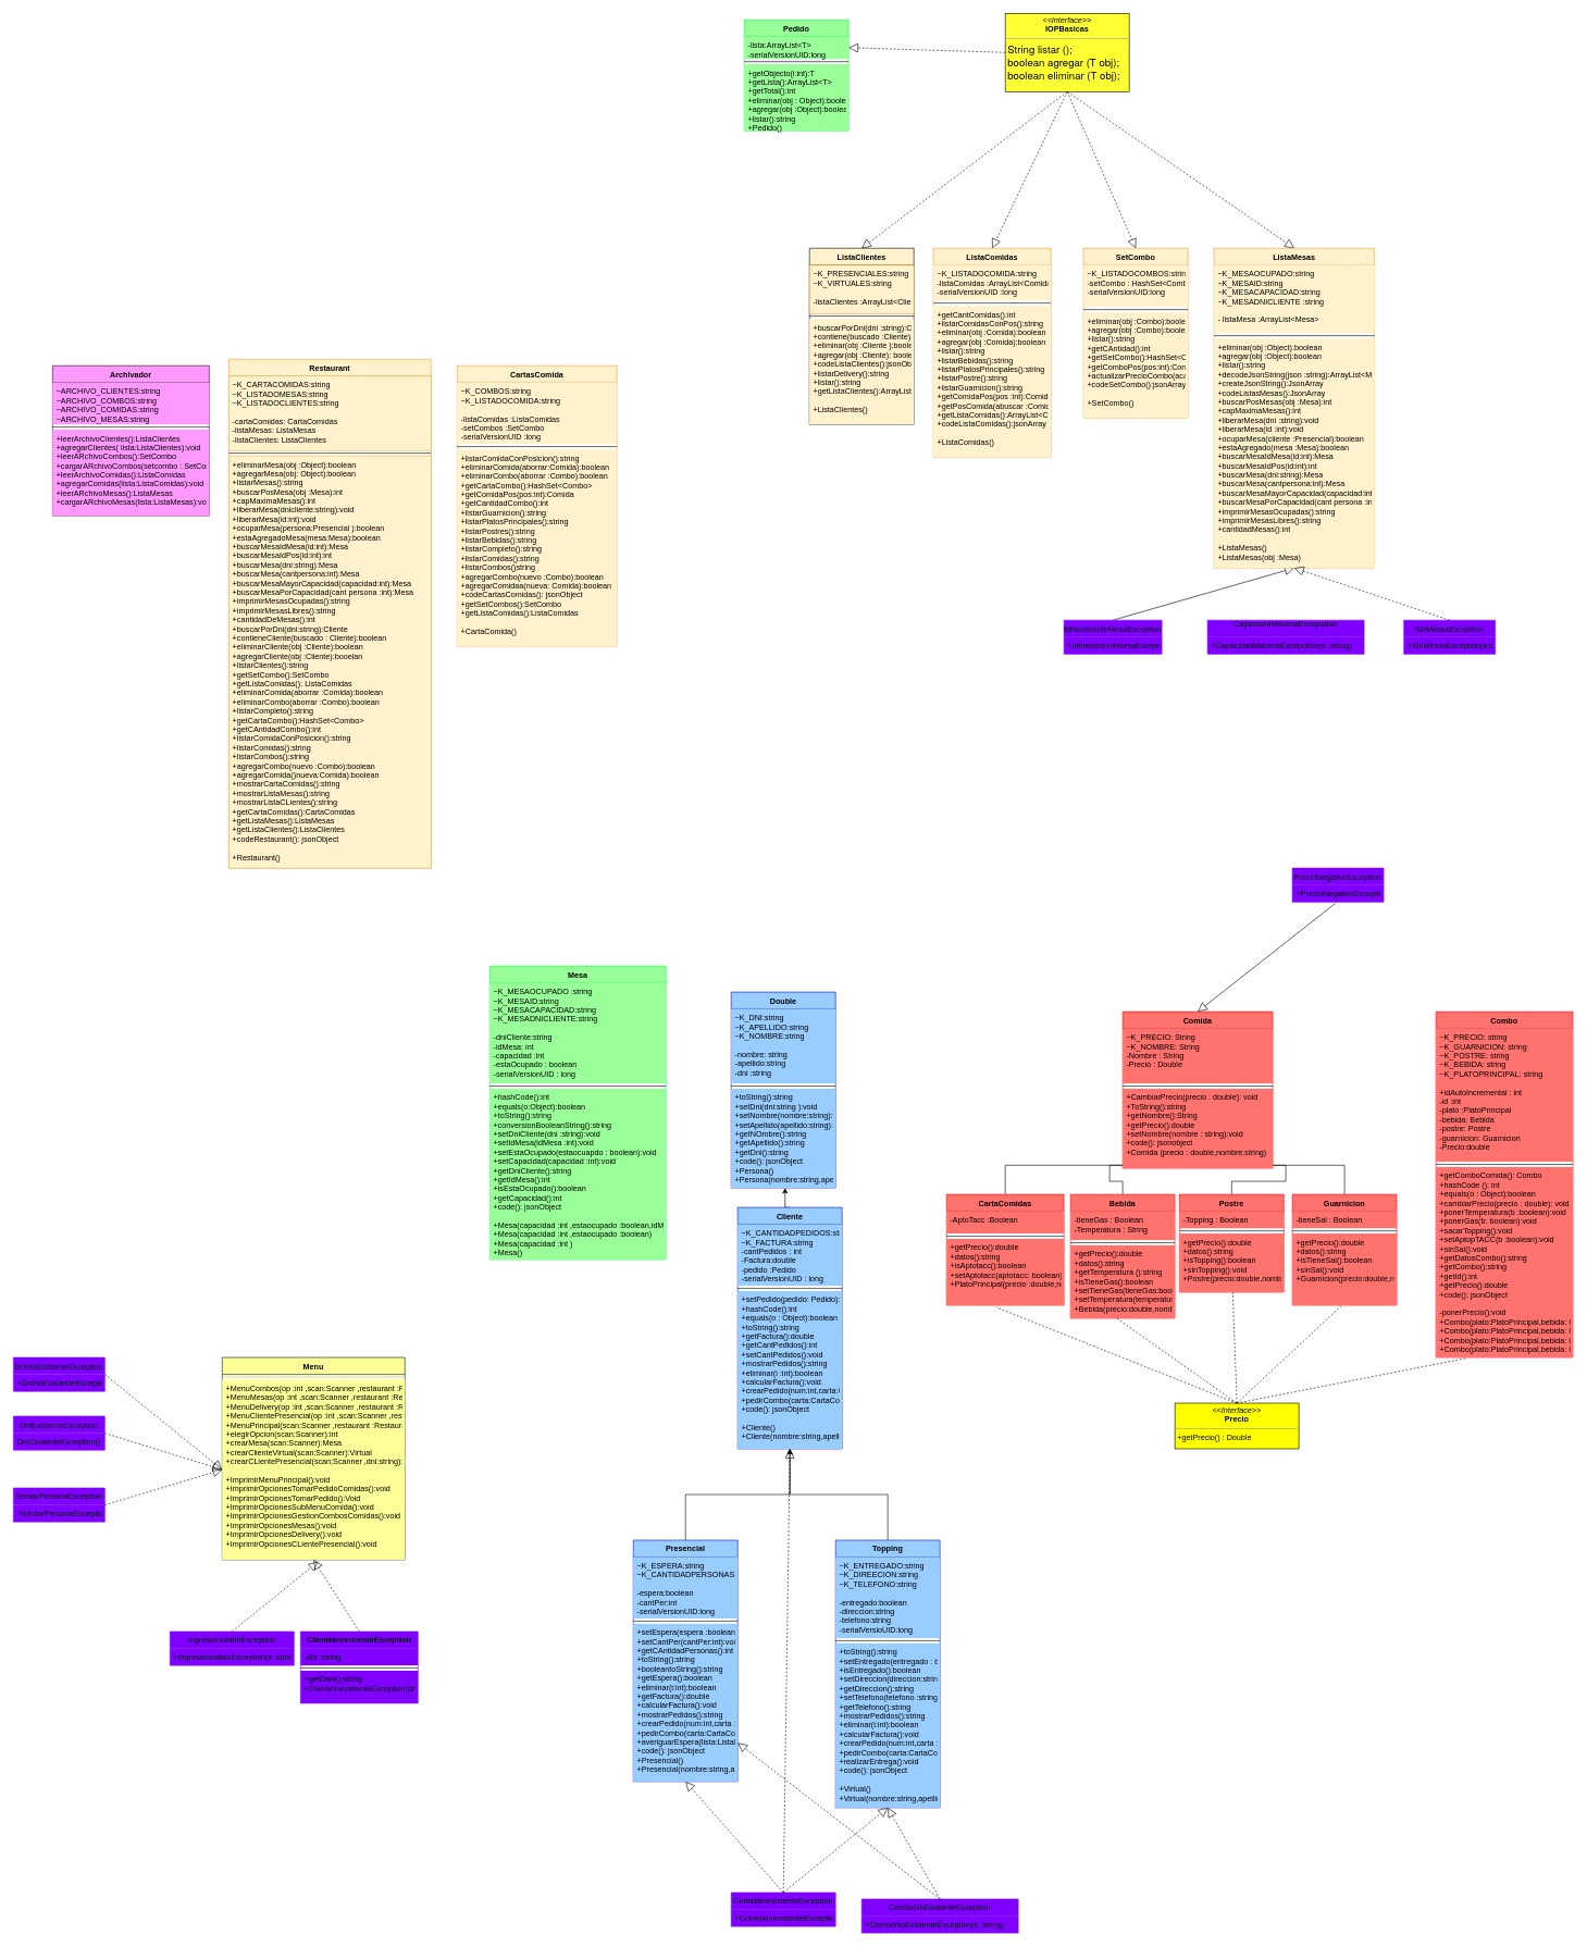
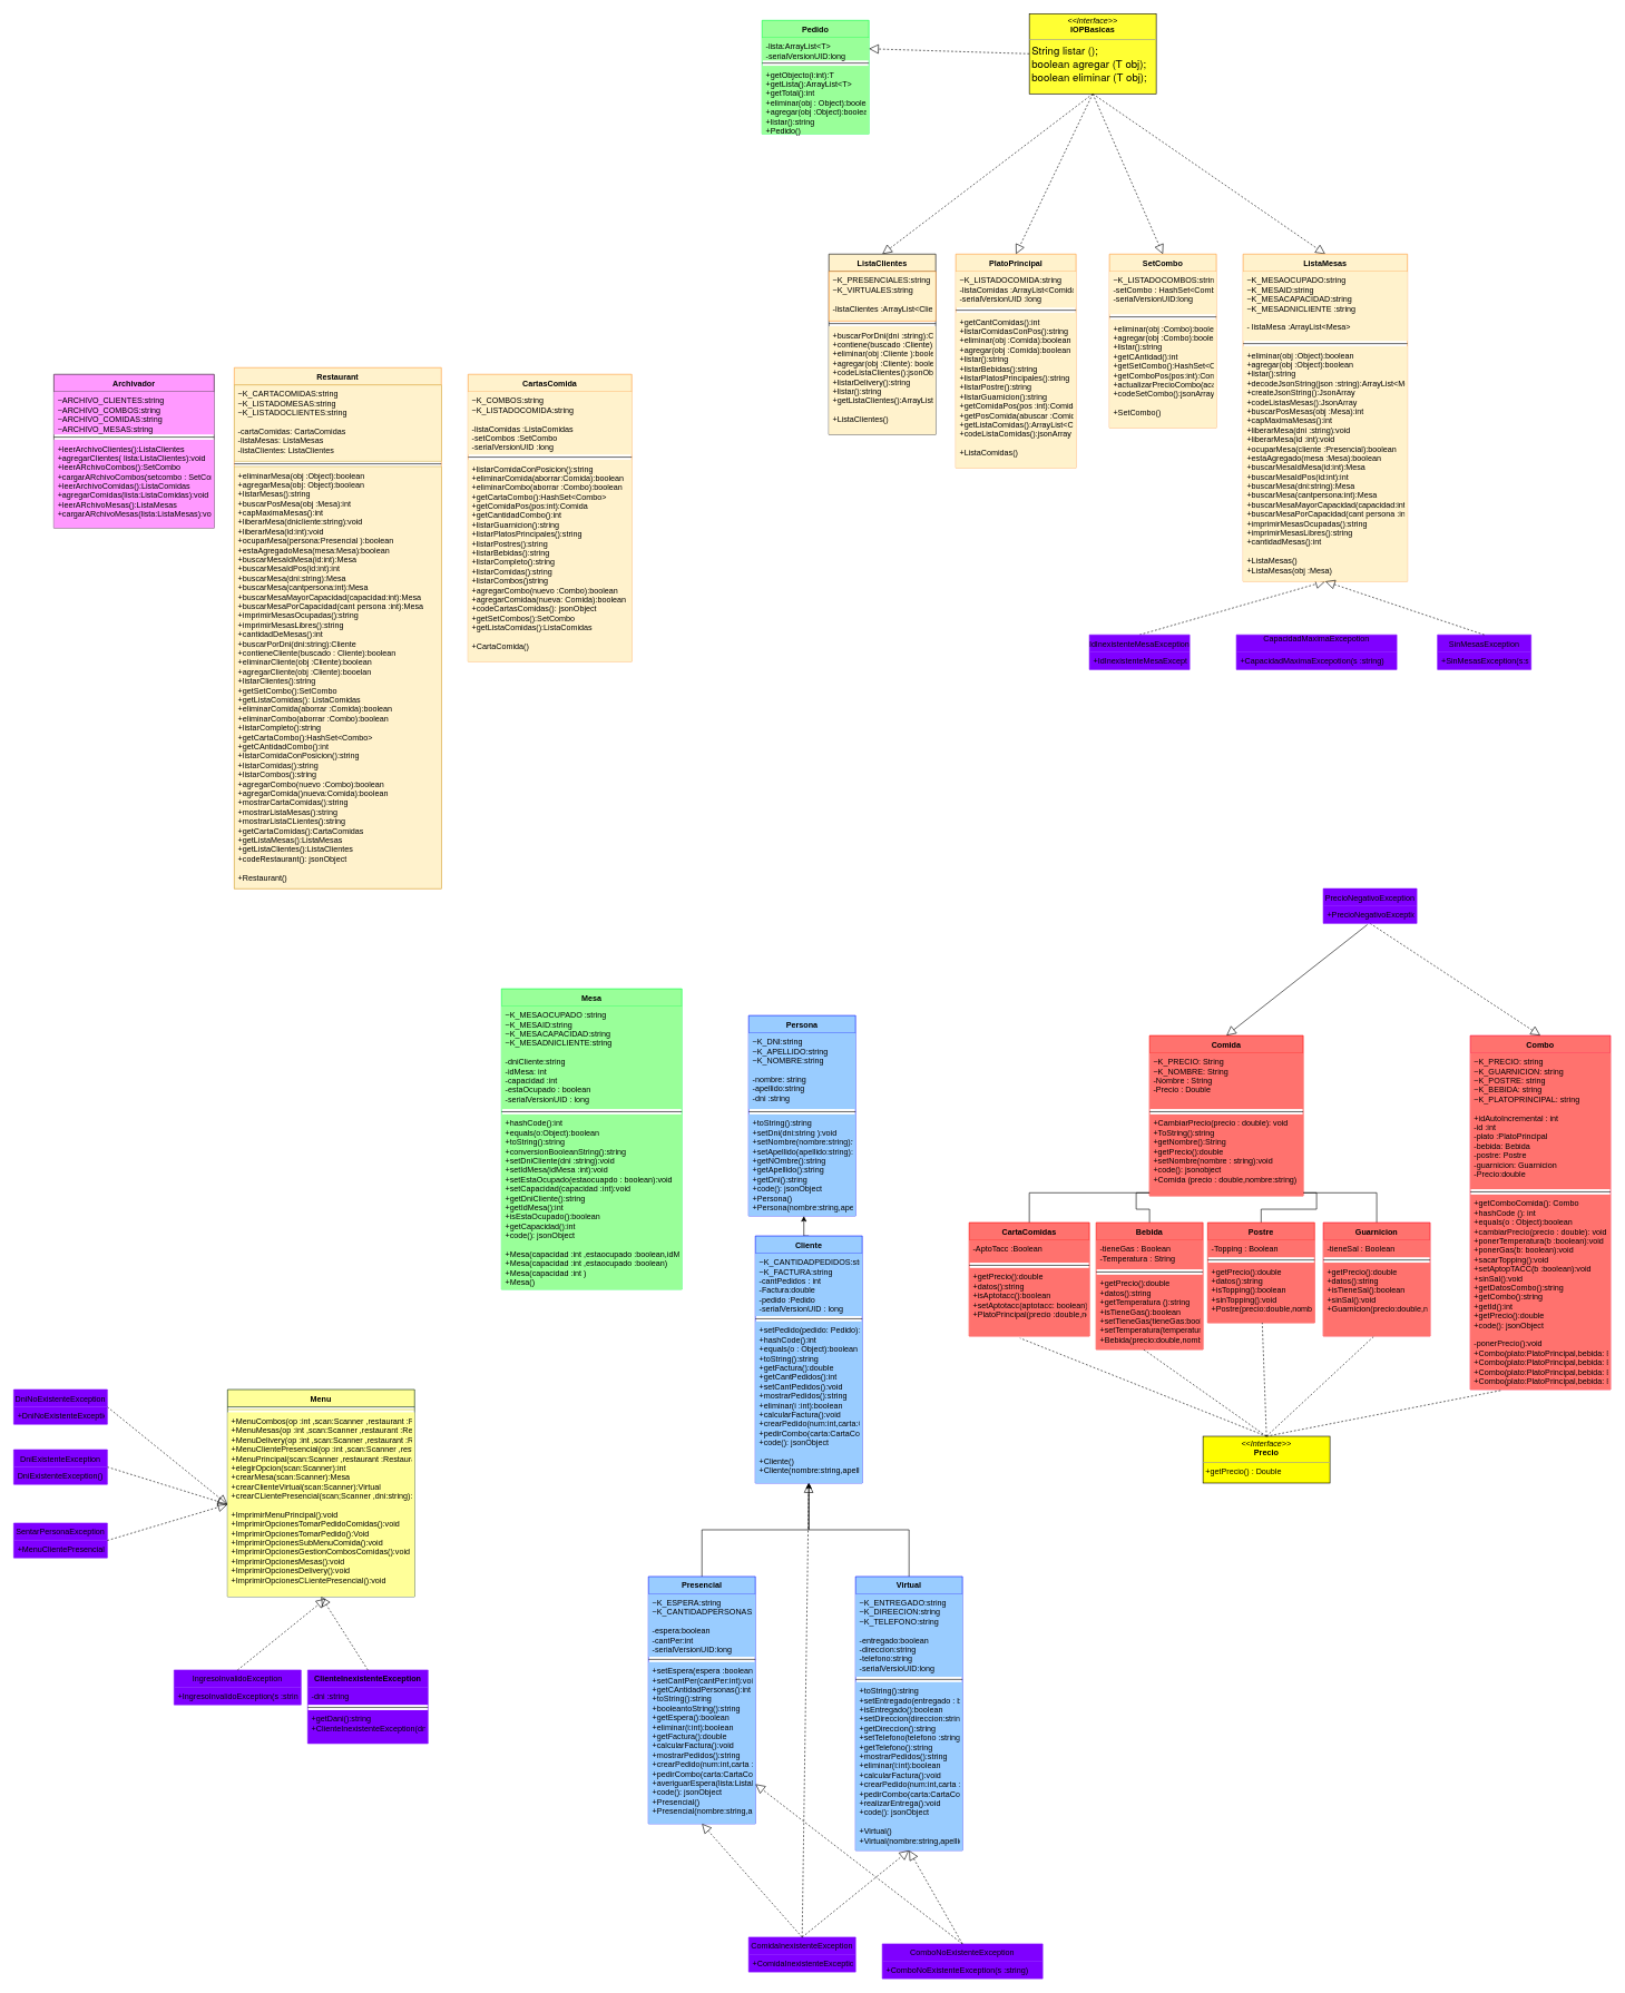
- <mxCell id="51" value="ListaComidas" style="swimlane;fontStyle=1;align=center;verticalAlign=top;childLayout=stackLayout;horizontal=1;startSize=26;horizontalStack=0;resizeParent=1;resizeParentMax=0;resizeLast=0;collapsible=1;marginBottom=0;strokeColor=#FF9933;fillColor=#FFF2CC;" vertex="1" parent="1"><mxGeometry x="1430" y="380" width="180" height="320" as="geometry" /></mxCell>
+ <mxCell id="51" value="PlatoPrincipal" style="swimlane;fontStyle=1;align=center;verticalAlign=top;childLayout=stackLayout;horizontal=1;startSize=26;horizontalStack=0;resizeParent=1;resizeParentMax=0;resizeLast=0;collapsible=1;marginBottom=0;strokeColor=#FF9933;fillColor=#FFF2CC;" vertex="1" parent="1"><mxGeometry x="1430" y="380" width="180" height="320" as="geometry" /></mxCell>
- <mxCell id="105" value="" style="endArrow=block;dashed=0;endFill=0;endSize=12;html=1;exitX=0.5;exitY=0;exitDx=0;exitDy=0;entryX=0.5;entryY=1;entryDx=0;entryDy=0;" edge="1" parent="1" source="110" target="106"><mxGeometry width="160" relative="1" as="geometry"><mxPoint x="1630" y="720" as="sourcePoint" /><mxPoint x="1980" y="870" as="targetPoint" /></mxGeometry></mxCell>
+ <mxCell id="105" value="" style="endArrow=block;dashed=1;endFill=0;endSize=12;html=1;exitX=0.5;exitY=0;exitDx=0;exitDy=0;entryX=0.5;entryY=1;entryDx=0;entryDy=0;" edge="1" parent="1" source="110" target="106"><mxGeometry width="160" relative="1" as="geometry"><mxPoint x="1630" y="720" as="sourcePoint" /><mxPoint x="1980" y="870" as="targetPoint" /></mxGeometry></mxCell>
+ <mxCell id="85" value="" style="endArrow=block;dashed=1;endFill=0;endSize=12;html=1;exitX=0.5;exitY=1;exitDx=0;exitDy=0;entryX=0.5;entryY=0;entryDx=0;entryDy=0;" edge="1" parent="1" source="87" target="30"><mxGeometry width="160" relative="1" as="geometry"><mxPoint x="1070" y="1320" as="sourcePoint" /><mxPoint x="1230" y="1310" as="targetPoint" /></mxGeometry></mxCell>
- <mxCell id="39" value="Double" style="swimlane;fontStyle=1;align=center;verticalAlign=top;childLayout=stackLayout;horizontal=1;startSize=26;horizontalStack=0;resizeParent=1;resizeParentMax=0;resizeLast=0;collapsible=1;marginBottom=0;strokeColor=#0011FF;fillColor=#99CCFF;" vertex="1" parent="1"><mxGeometry x="1120" y="1520" width="160" height="300" as="geometry" /></mxCell>
+ <mxCell id="39" value="Persona" style="swimlane;fontStyle=1;align=center;verticalAlign=top;childLayout=stackLayout;horizontal=1;startSize=26;horizontalStack=0;resizeParent=1;resizeParentMax=0;resizeLast=0;collapsible=1;marginBottom=0;strokeColor=#0011FF;fillColor=#99CCFF;" vertex="1" parent="1"><mxGeometry x="1120" y="1520" width="160" height="300" as="geometry" /></mxCell>
- <mxCell id="119" value="+SentarPersonaException()" style="text;strokeColor=none;fillColor=#7F00FF;align=left;verticalAlign=top;spacingLeft=4;spacingRight=4;overflow=hidden;rotatable=0;points=[[0,0.5],[1,0.5]];portConstraint=eastwest;" vertex="1" parent="118"><mxGeometry y="26" width="140" height="26" as="geometry" /></mxCell>
+ <mxCell id="119" value="+MenuClientePresencial()" style="text;strokeColor=none;fillColor=#7F00FF;align=left;verticalAlign=top;spacingLeft=4;spacingRight=4;overflow=hidden;rotatable=0;points=[[0,0.5],[1,0.5]];portConstraint=eastwest;" vertex="1" parent="118"><mxGeometry y="26" width="140" height="26" as="geometry" /></mxCell>
- <mxCell id="47" value="Topping" style="swimlane;fontStyle=1;align=center;verticalAlign=top;childLayout=stackLayout;horizontal=1;startSize=26;horizontalStack=0;resizeParent=1;resizeParentMax=0;resizeLast=0;collapsible=1;marginBottom=0;strokeColor=#0011FF;fillColor=#99CCFF;" vertex="1" parent="1"><mxGeometry x="1280" y="2360" width="160" height="410" as="geometry" /></mxCell>
+ <mxCell id="47" value="Virtual" style="swimlane;fontStyle=1;align=center;verticalAlign=top;childLayout=stackLayout;horizontal=1;startSize=26;horizontalStack=0;resizeParent=1;resizeParentMax=0;resizeLast=0;collapsible=1;marginBottom=0;strokeColor=#0011FF;fillColor=#99CCFF;" vertex="1" parent="1"><mxGeometry x="1280" y="2360" width="160" height="410" as="geometry" /></mxCell>
